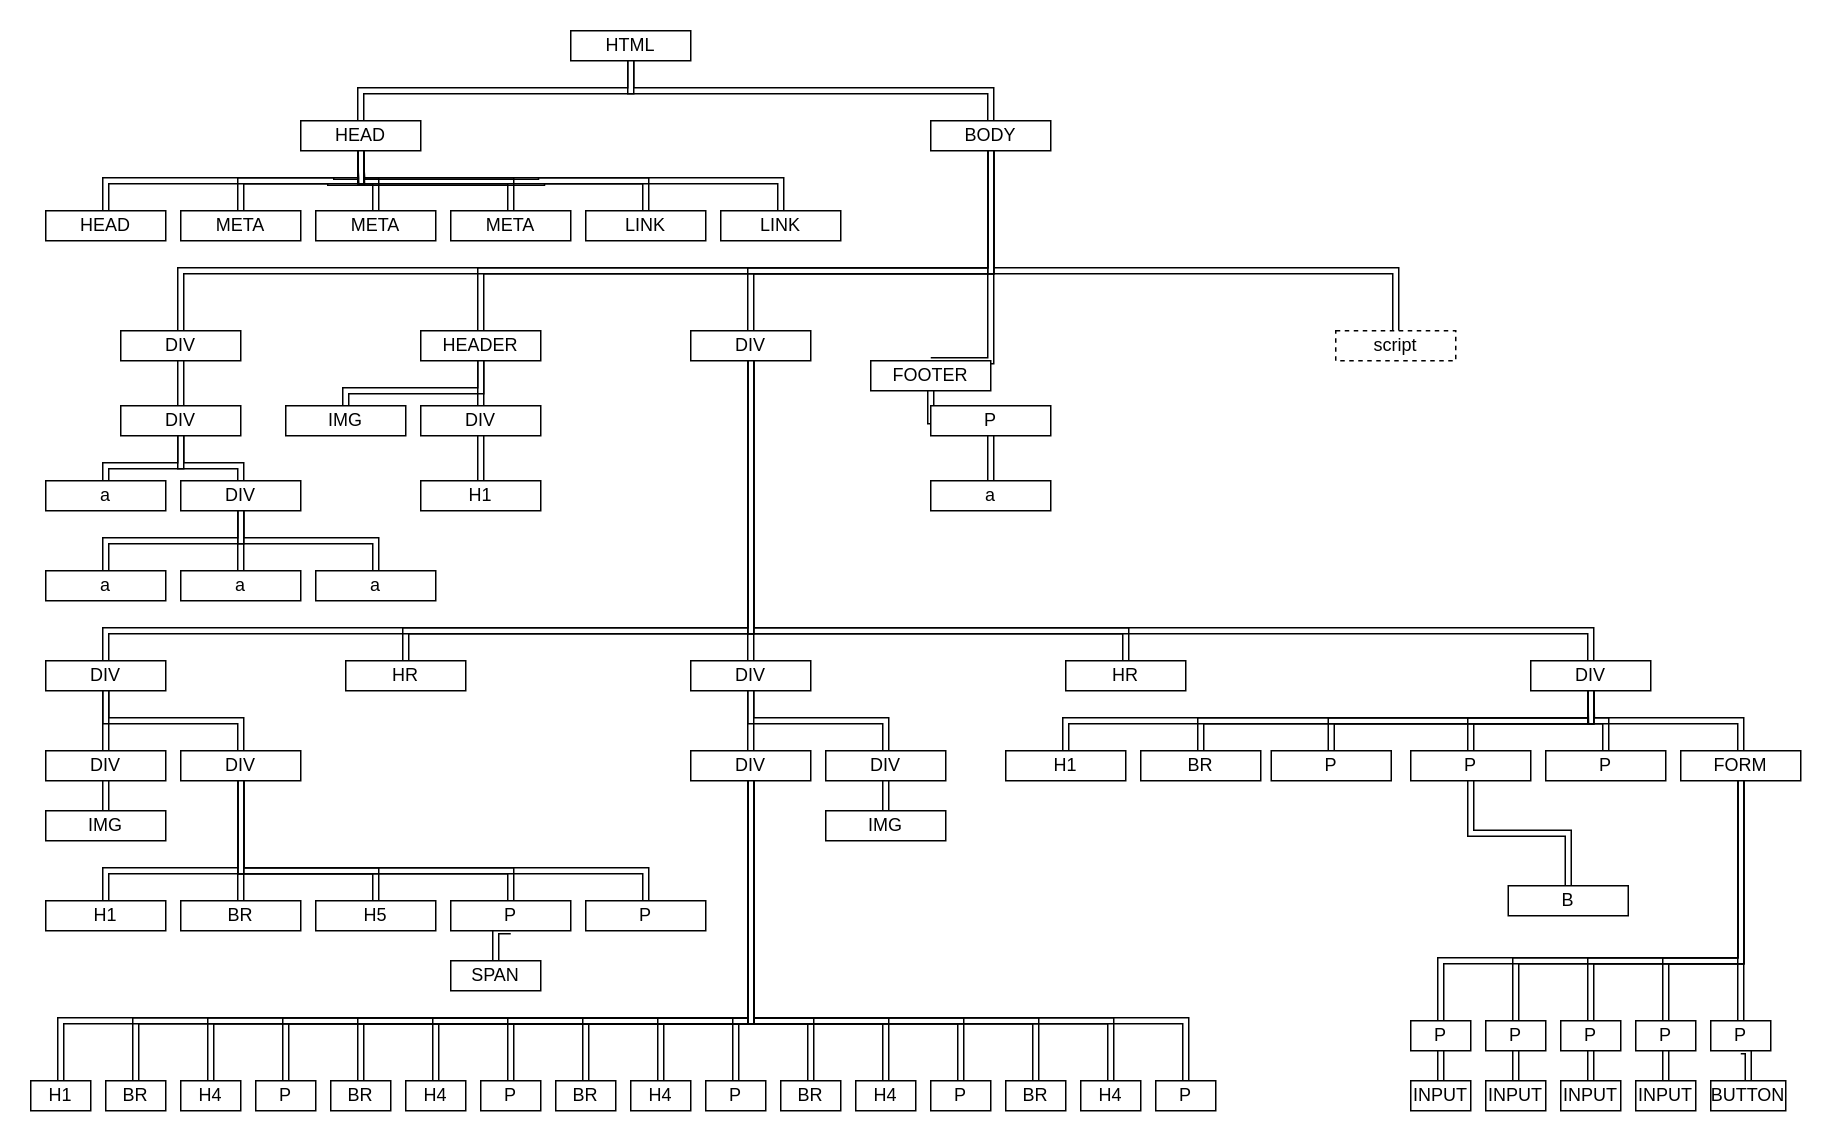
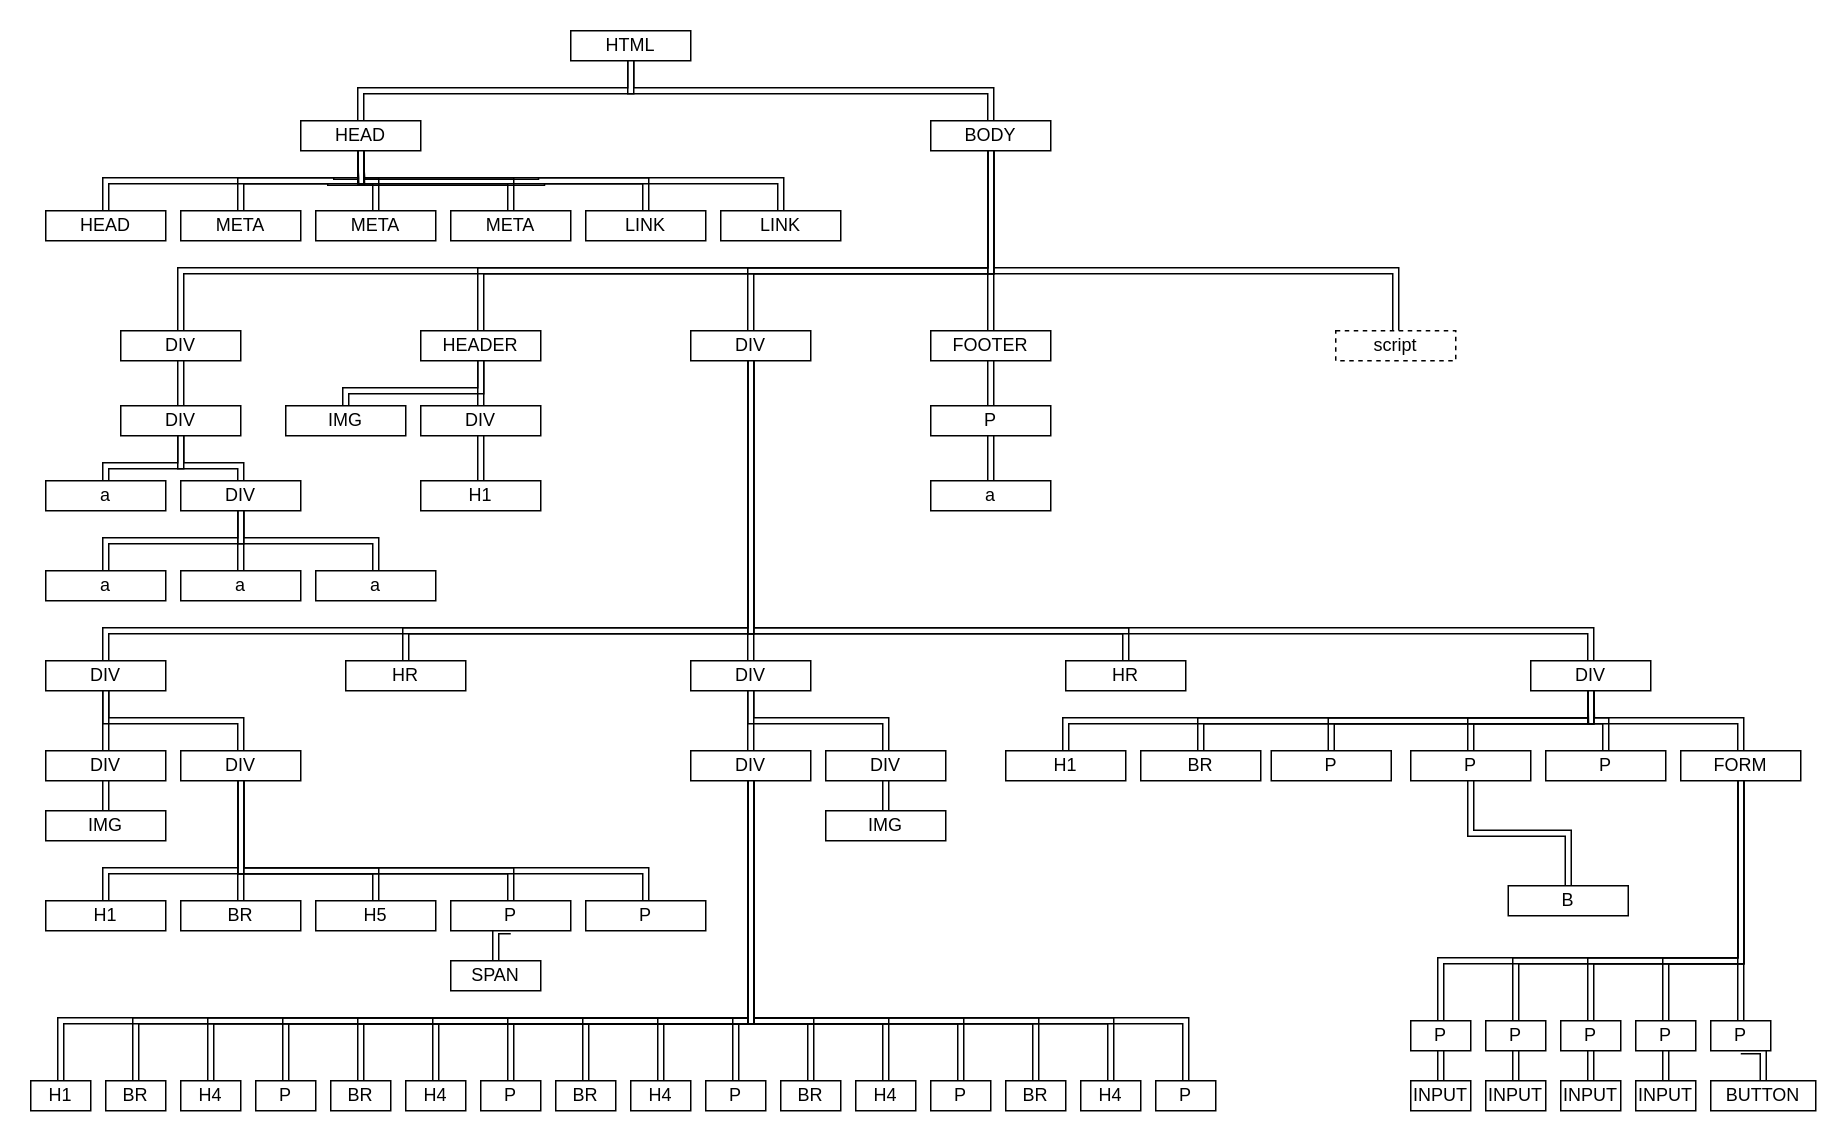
- <mxCell id="29" value="FOOTER" style="rounded=0;whiteSpace=wrap;html=1;" vertex="1" parent="1"><mxGeometry x="580" y="240" width="80" height="20" as="geometry" /></mxCell>
+ <mxCell id="29" value="FOOTER" style="rounded=0;whiteSpace=wrap;html=1;" vertex="1" parent="1"><mxGeometry x="620" y="220" width="80" height="20" as="geometry" /></mxCell>
- <mxCell id="141" value="BUTTON" style="rounded=0;whiteSpace=wrap;html=1;" vertex="1" parent="1"><mxGeometry x="1140" y="720" width="50" height="20" as="geometry" /></mxCell>
+ <mxCell id="141" value="BUTTON" style="rounded=0;whiteSpace=wrap;html=1;" vertex="1" parent="1"><mxGeometry x="1140" y="720" width="70" height="20" as="geometry" /></mxCell>
